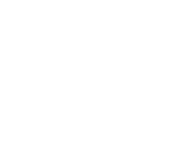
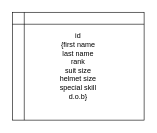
+ <mxCell id="2" value="id&lt;br&gt;{first name&lt;br&gt;last name&lt;br&gt;rank&lt;br&gt;suit size&lt;br&gt;helmet size&lt;br&gt;special skill&lt;br&gt;d.o.b}" style="shape=internalStorage;whiteSpace=wrap;html=1;backgroundOutline=1;" vertex="1" parent="1"><mxGeometry x="20" y="20" width="220" height="180" as="geometry" /></mxCell>
